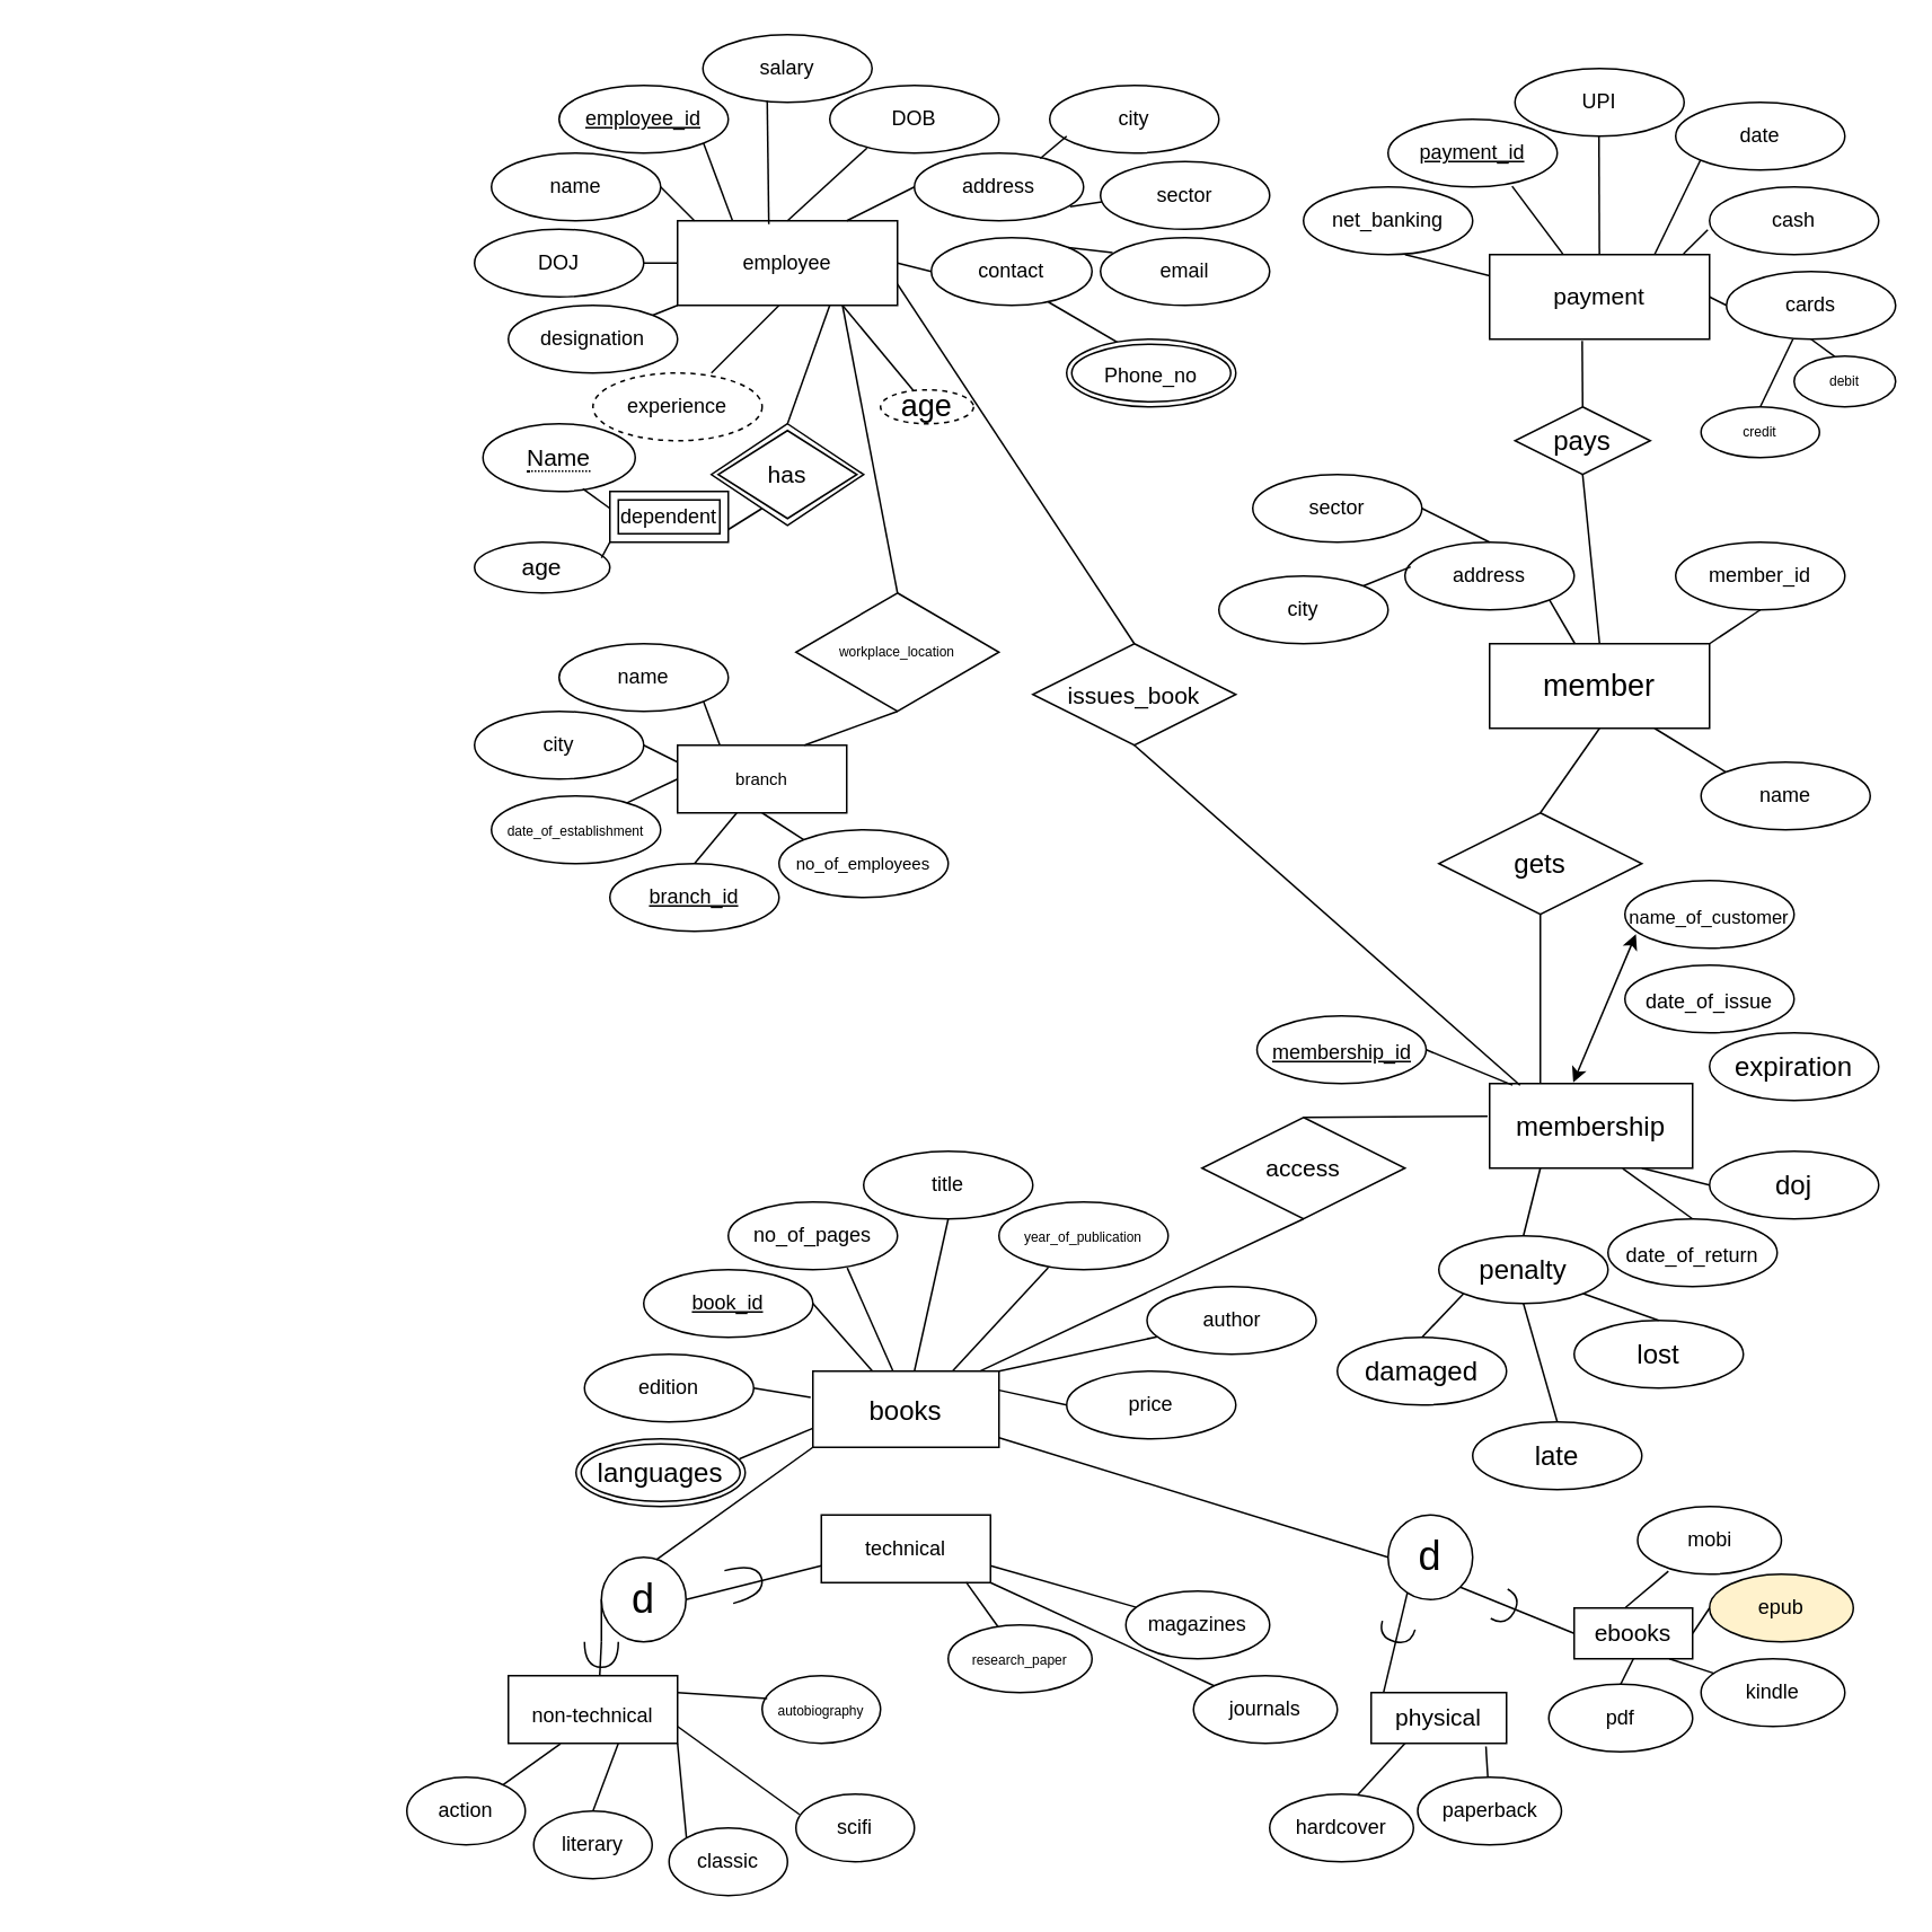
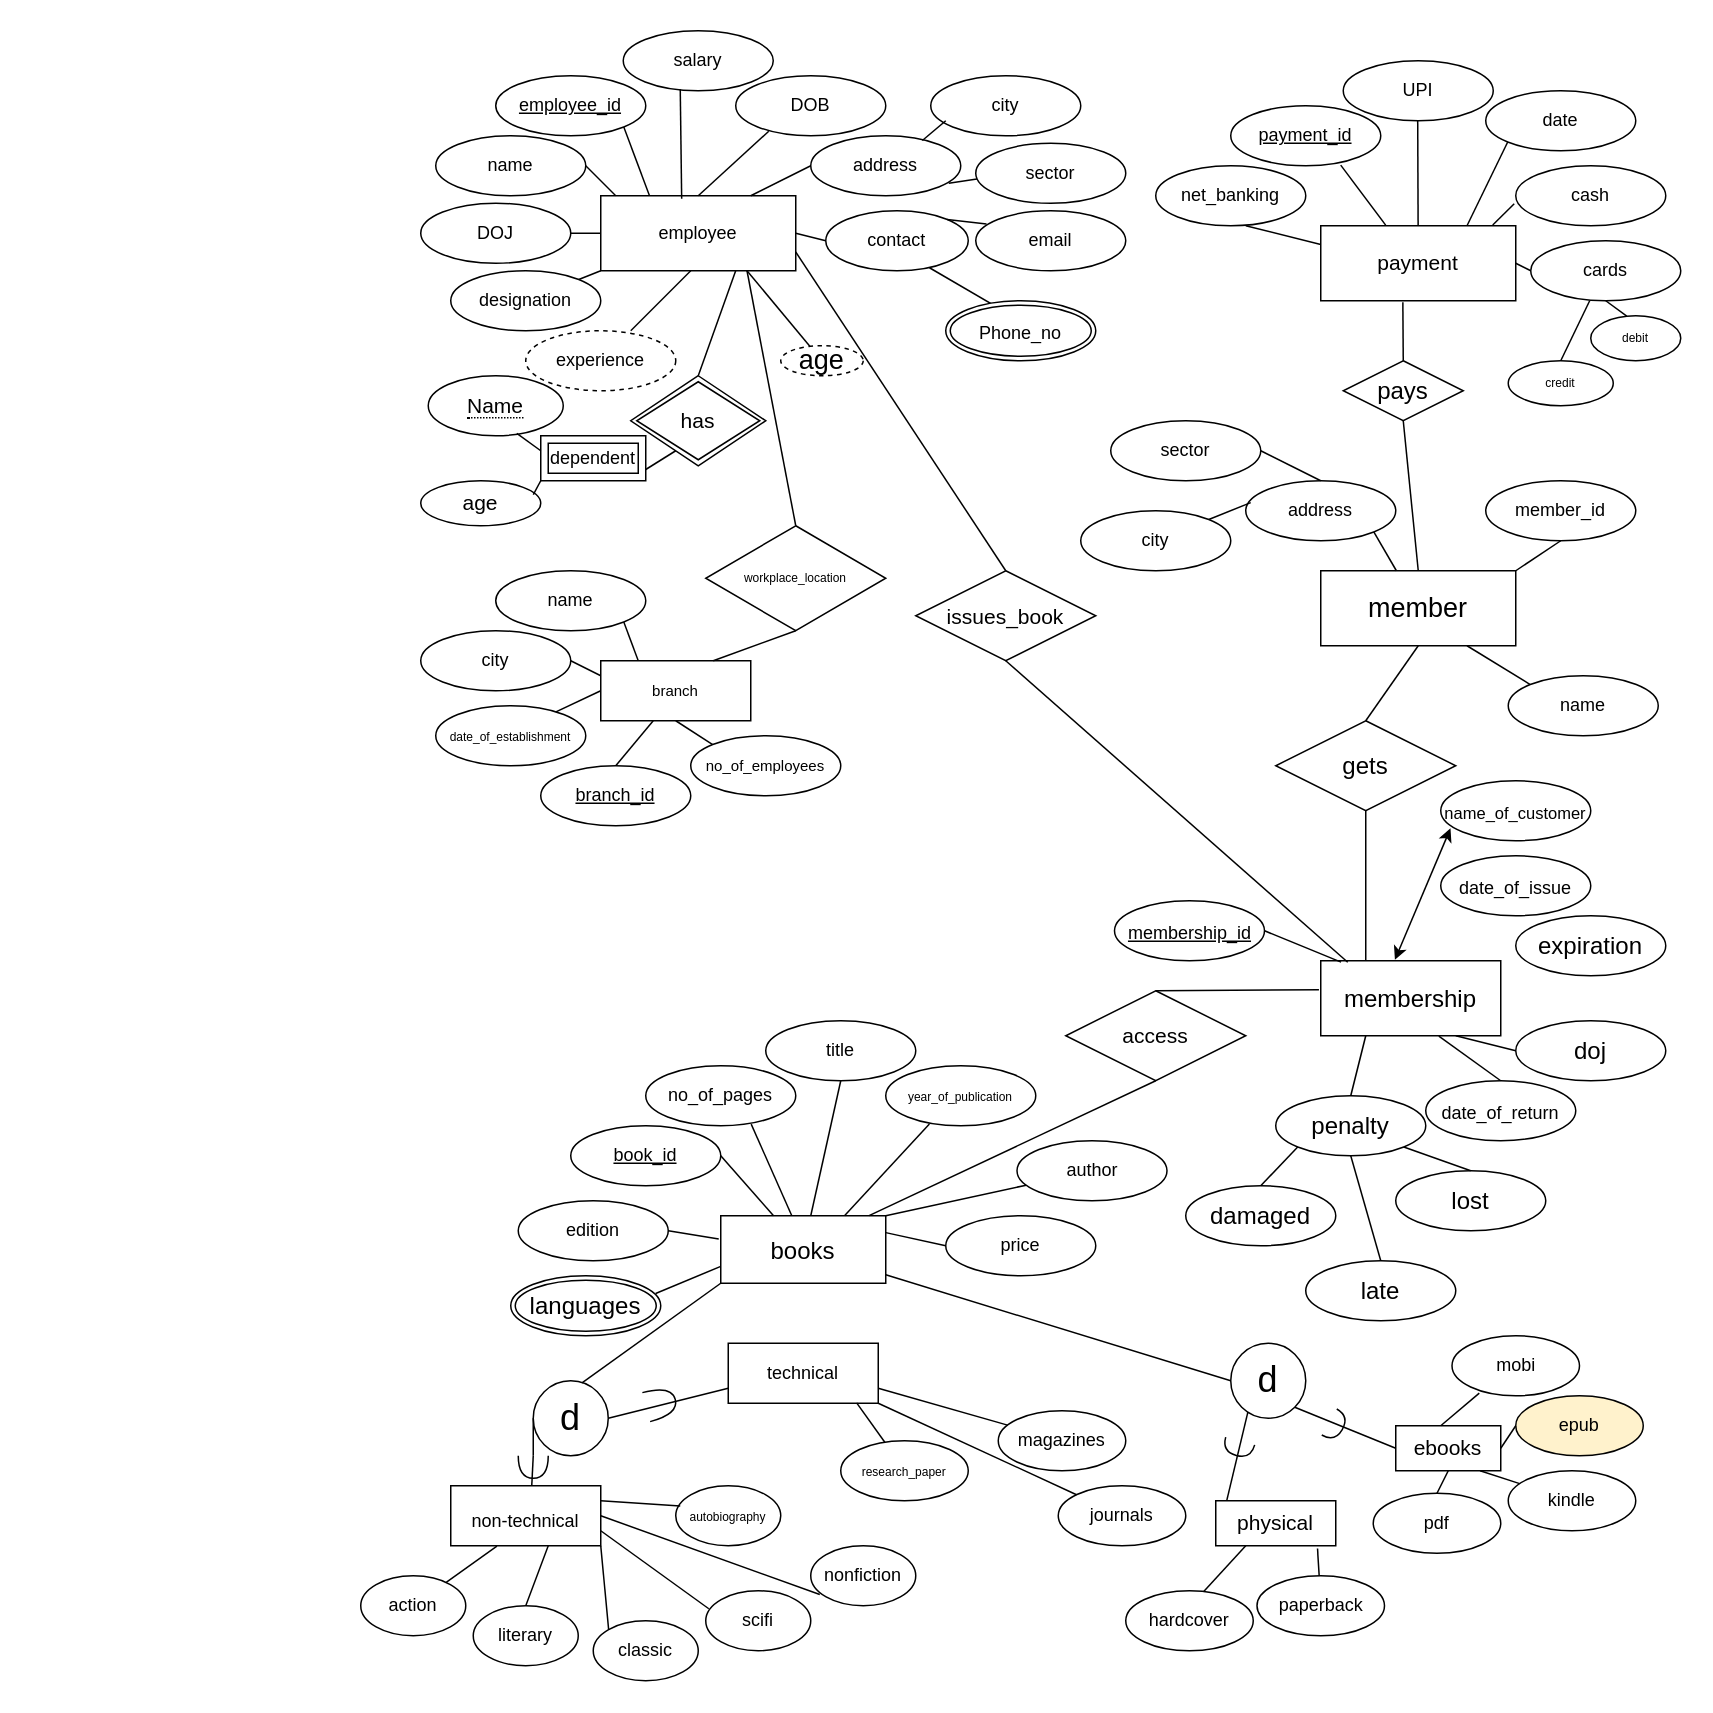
+ <mxCell id="132" value="" style="endArrow=none;html=1;rounded=0;fontSize=8;startSize=14;endSize=14;curved=1;exitX=1;exitY=0.5;exitDx=0;exitDy=0;entryX=0.086;entryY=0.813;entryDx=0;entryDy=0;entryPerimeter=0;" parent="1" source="171" target="111" edge="1"><mxGeometry relative="1" as="geometry"><mxPoint x="409.2" y="1019.76" as="sourcePoint" /><mxPoint x="807.5" y="1068.95" as="targetPoint" /><Array as="points" /></mxGeometry></mxCell>
+ <mxCell id="111" value="nonfiction" style="ellipse;whiteSpace=wrap;html=1;align=center;" parent="1" vertex="1"><mxGeometry x="540" y="1030" width="70" height="40" as="geometry" /></mxCell>
